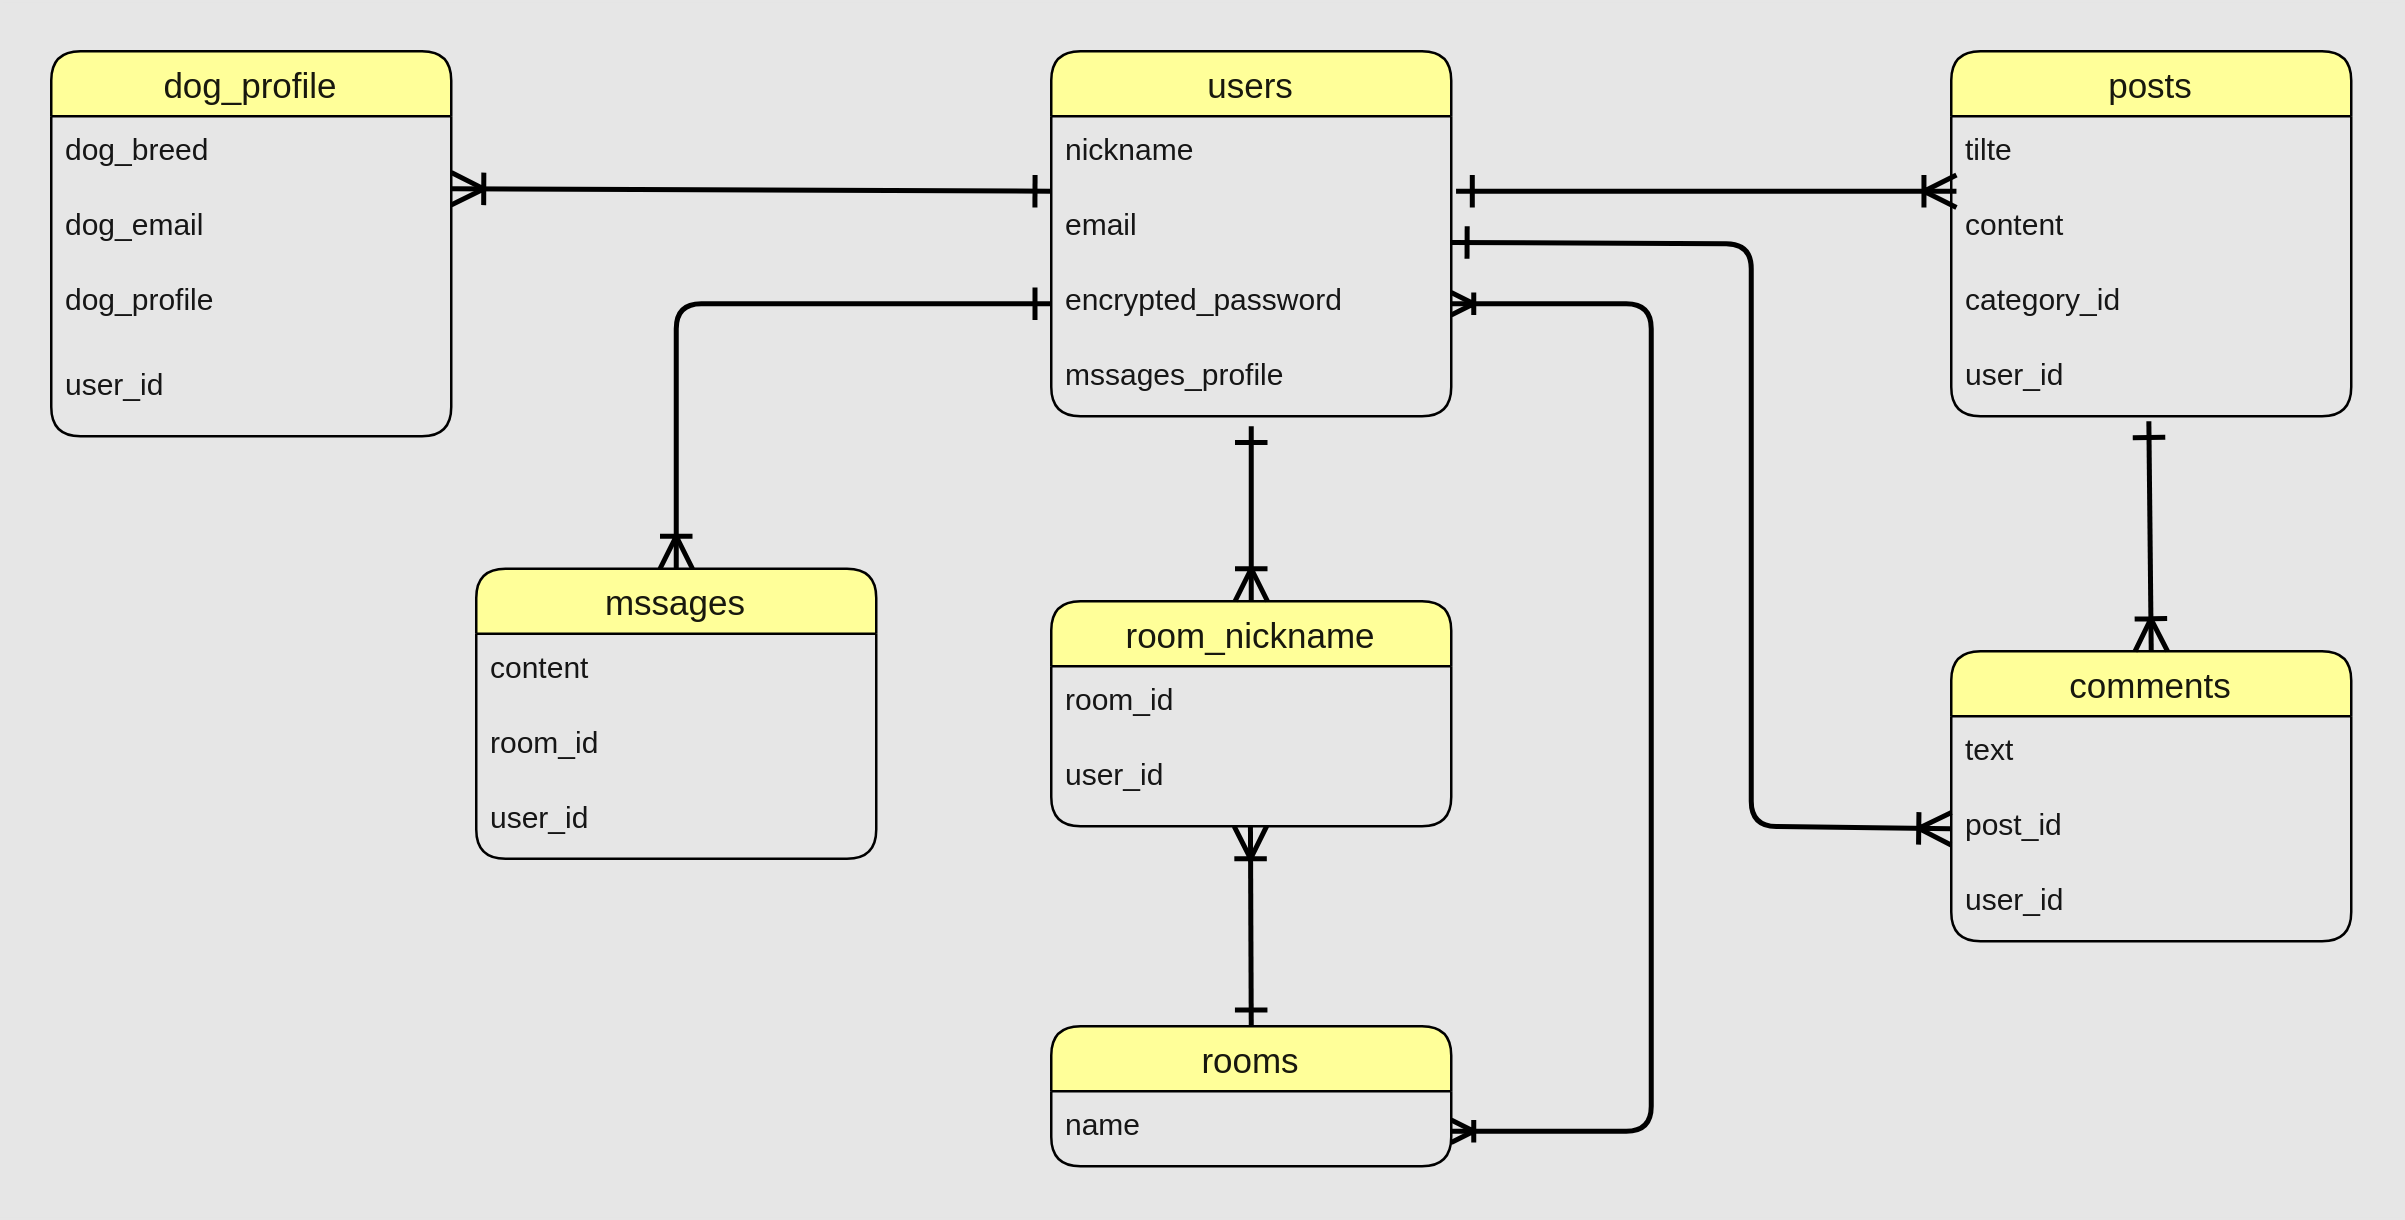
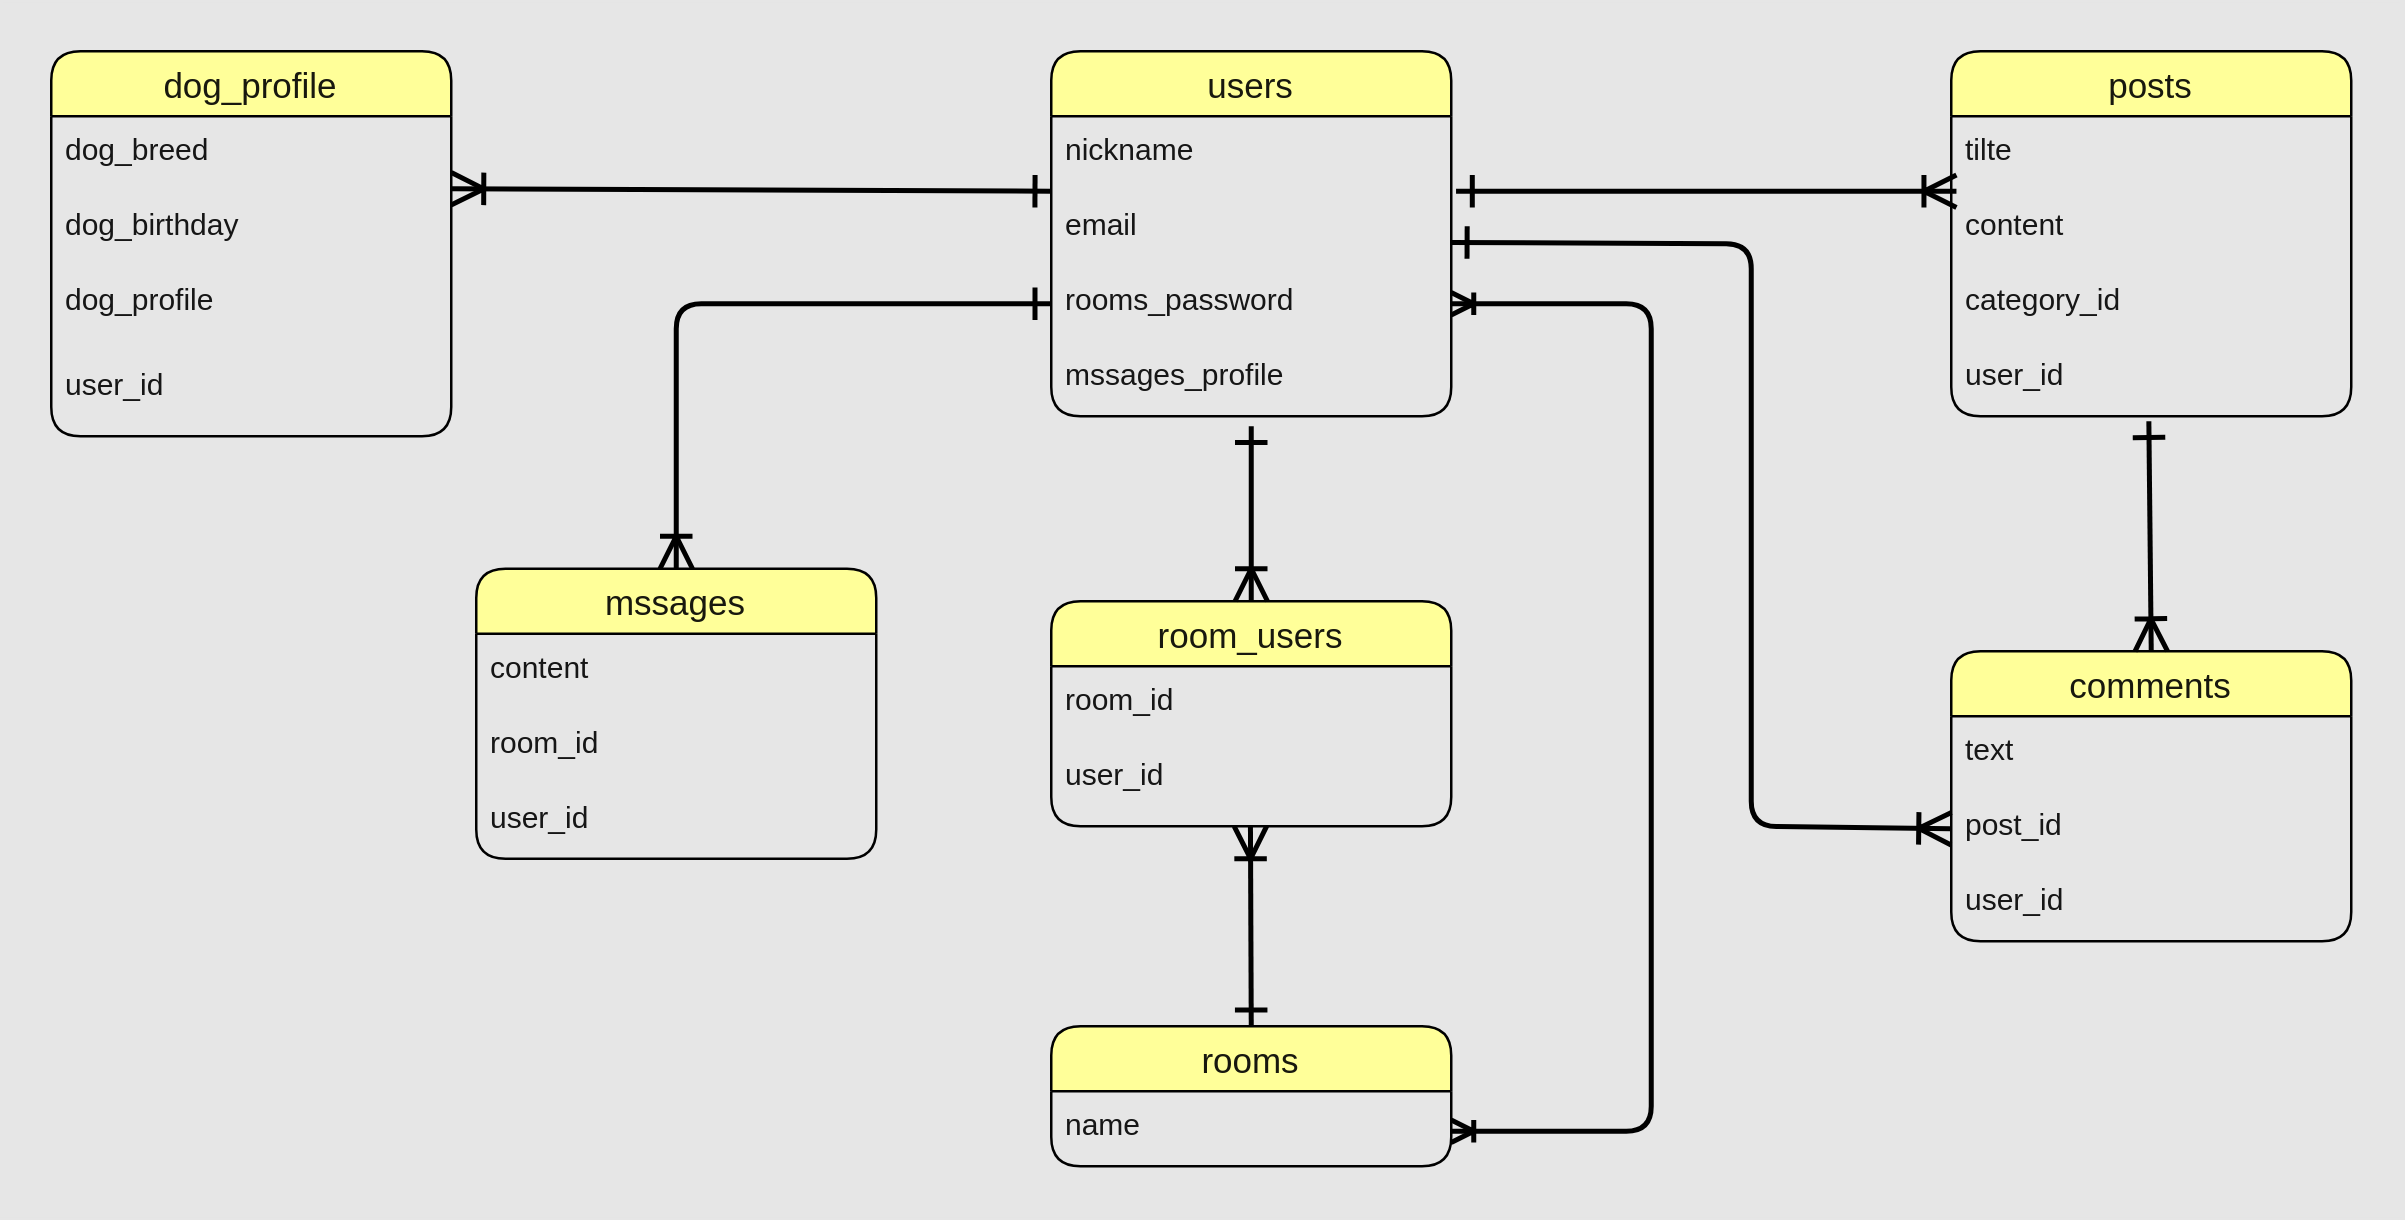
- <mxCell id="28" value="dog_email" style="text;strokeColor=none;fillColor=none;spacingLeft=4;spacingRight=4;overflow=hidden;rotatable=0;points=[[0,0.5],[1,0.5]];portConstraint=eastwest;fontSize=12;rounded=1;fontColor=#000000;labelBackgroundColor=none;textOpacity=90;labelBorderColor=none;" parent="26" vertex="1"><mxGeometry y="56" width="160" height="30" as="geometry" /></mxCell>
+ <mxCell id="28" value="dog_birthday" style="text;strokeColor=none;fillColor=none;spacingLeft=4;spacingRight=4;overflow=hidden;rotatable=0;points=[[0,0.5],[1,0.5]];portConstraint=eastwest;fontSize=12;rounded=1;fontColor=#000000;labelBackgroundColor=none;textOpacity=90;labelBorderColor=none;" parent="26" vertex="1"><mxGeometry y="56" width="160" height="30" as="geometry" /></mxCell>
- <mxCell id="10" value="encrypted_password" style="text;strokeColor=none;fillColor=none;spacingLeft=4;spacingRight=4;overflow=hidden;rotatable=0;points=[[0,0.5],[1,0.5]];portConstraint=eastwest;fontSize=12;rounded=1;fontColor=#000000;labelBackgroundColor=none;textOpacity=90;labelBorderColor=none;" parent="7" vertex="1"><mxGeometry y="86" width="160" height="30" as="geometry" /></mxCell>
+ <mxCell id="10" value="rooms_password" style="text;strokeColor=none;fillColor=none;spacingLeft=4;spacingRight=4;overflow=hidden;rotatable=0;points=[[0,0.5],[1,0.5]];portConstraint=eastwest;fontSize=12;rounded=1;fontColor=#000000;labelBackgroundColor=none;textOpacity=90;labelBorderColor=none;" parent="7" vertex="1"><mxGeometry y="86" width="160" height="30" as="geometry" /></mxCell>
- <mxCell id="14" value="room_nickname" style="swimlane;fontStyle=0;childLayout=stackLayout;horizontal=1;startSize=26;horizontalStack=0;resizeParent=1;resizeParentMax=0;resizeLast=0;collapsible=1;marginBottom=0;align=center;fontSize=14;rounded=1;fontColor=#000000;labelBackgroundColor=none;textOpacity=90;labelBorderColor=none;fillStyle=auto;swimlaneFillColor=none;fillColor=#FFFF99;" parent="1" vertex="1"><mxGeometry x="420" y="240" width="160" height="90" as="geometry" /></mxCell>
+ <mxCell id="14" value="room_users" style="swimlane;fontStyle=0;childLayout=stackLayout;horizontal=1;startSize=26;horizontalStack=0;resizeParent=1;resizeParentMax=0;resizeLast=0;collapsible=1;marginBottom=0;align=center;fontSize=14;rounded=1;fontColor=#000000;labelBackgroundColor=none;textOpacity=90;labelBorderColor=none;fillStyle=auto;swimlaneFillColor=none;fillColor=#FFFF99;" parent="1" vertex="1"><mxGeometry x="420" y="240" width="160" height="90" as="geometry" /></mxCell>
